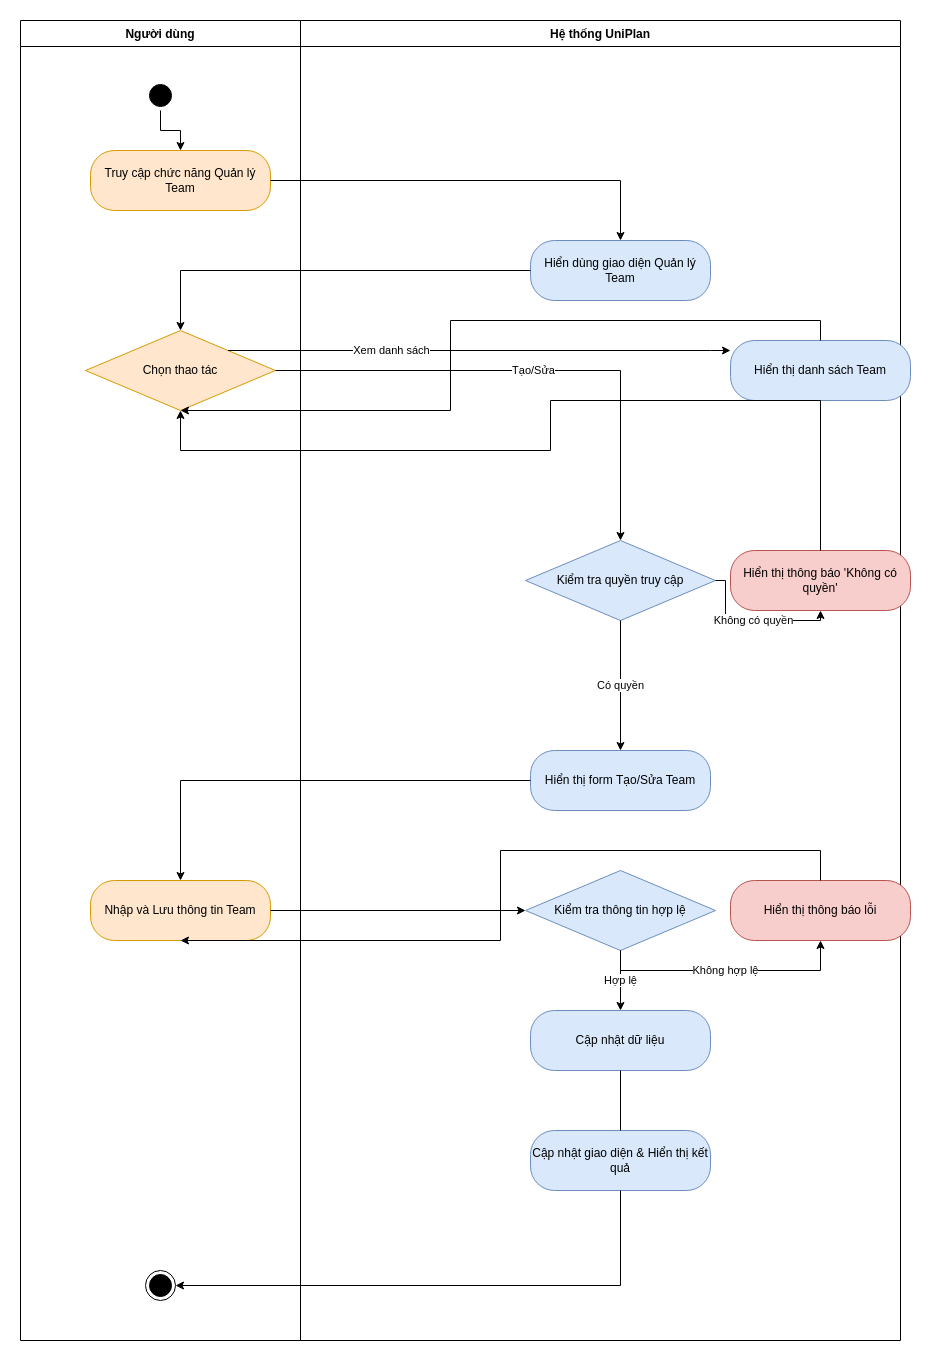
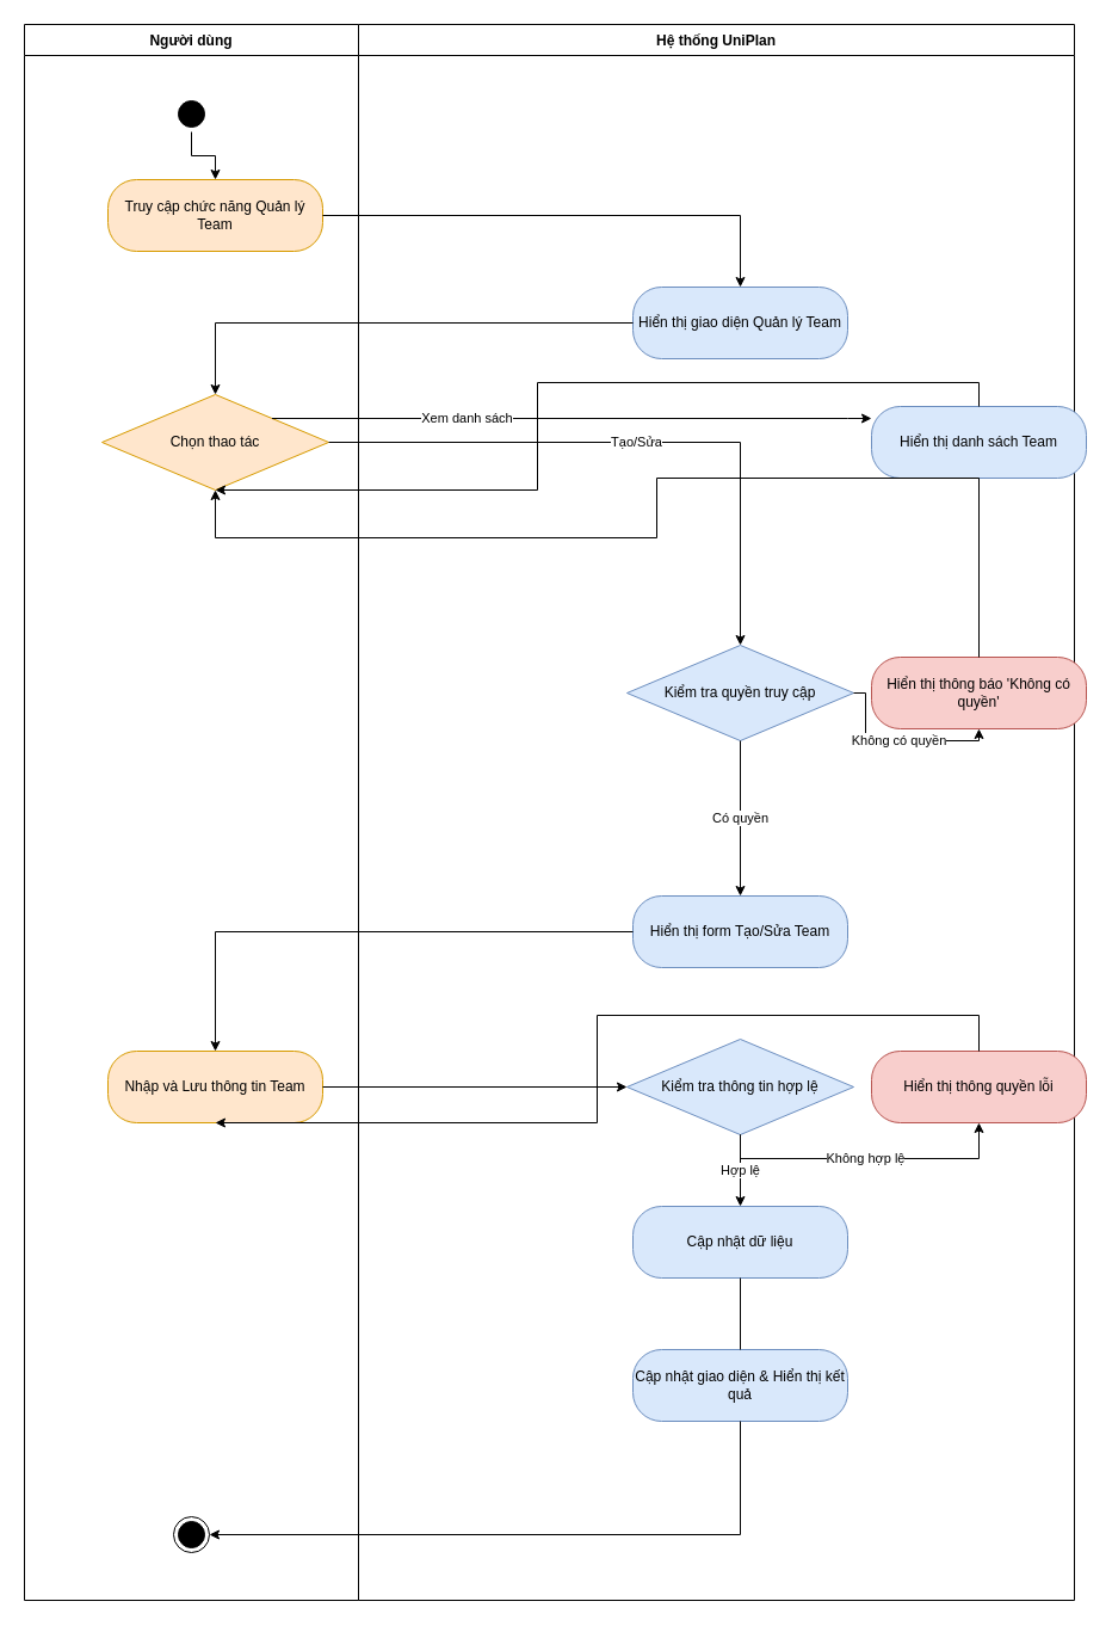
- <mxCell id="9" value="Hiển dùng giao diện Quản lý Team" style="rounded=1;whiteSpace=wrap;html=1;arcSize=40;fillColor=#D9E8FB;strokeColor=#6C8EBF;verticalAlign=middle;fontFamily=Arial;fontSize=12;" parent="8" vertex="1"><mxGeometry x="230" y="220" width="180" height="60" as="geometry" /></mxCell>
+ <mxCell id="9" value="Hiển thị giao diện Quản lý Team" style="rounded=1;whiteSpace=wrap;html=1;arcSize=40;fillColor=#D9E8FB;strokeColor=#6C8EBF;verticalAlign=middle;fontFamily=Arial;fontSize=12;" parent="8" vertex="1"><mxGeometry x="230" y="220" width="180" height="60" as="geometry" /></mxCell>
- <mxCell id="14" value="Hiển thị thông báo lỗi" style="rounded=1;whiteSpace=wrap;html=1;arcSize=40;fillColor=#F8CECC;strokeColor=#B85450;verticalAlign=middle;fontFamily=Arial;fontSize=12;" parent="8" vertex="1"><mxGeometry x="430" y="860" width="180" height="60" as="geometry" /></mxCell>
+ <mxCell id="14" value="Hiển thị thông quyền lỗi" style="rounded=1;whiteSpace=wrap;html=1;arcSize=40;fillColor=#F8CECC;strokeColor=#B85450;verticalAlign=middle;fontFamily=Arial;fontSize=12;" parent="8" vertex="1"><mxGeometry x="430" y="860" width="180" height="60" as="geometry" /></mxCell>
